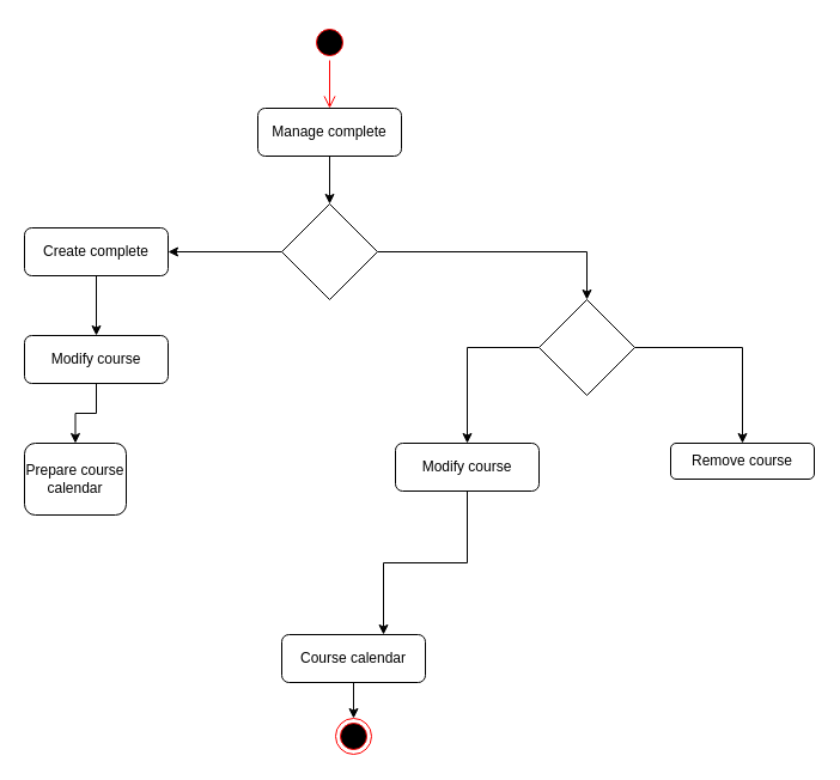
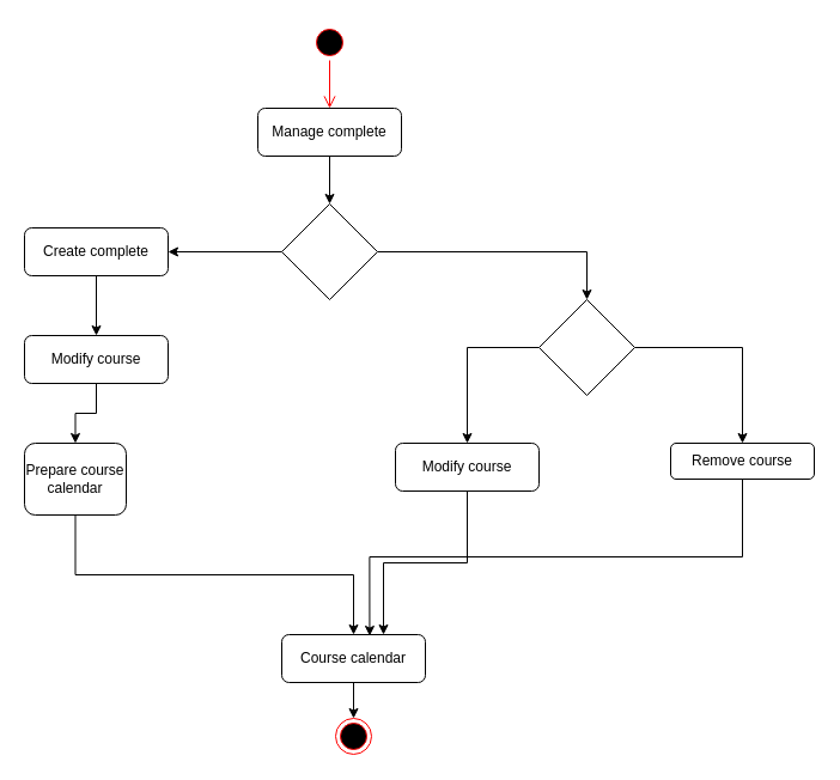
+ <mxCell id="19" style="edgeStyle=orthogonalEdgeStyle;rounded=0;orthogonalLoop=1;jettySize=auto;html=1;exitX=0.5;exitY=1;exitDx=0;exitDy=0;entryX=0.612;entryY=0.025;entryDx=0;entryDy=0;entryPerimeter=0;" edge="1" parent="1" source="20" target="22"><mxGeometry relative="1" as="geometry" /></mxCell>
+ <mxCell id="12" style="edgeStyle=orthogonalEdgeStyle;rounded=0;orthogonalLoop=1;jettySize=auto;html=1;exitX=0.5;exitY=1;exitDx=0;exitDy=0;entryX=0.5;entryY=0;entryDx=0;entryDy=0;" edge="1" parent="1" source="13" target="22"><mxGeometry relative="1" as="geometry" /></mxCell>
